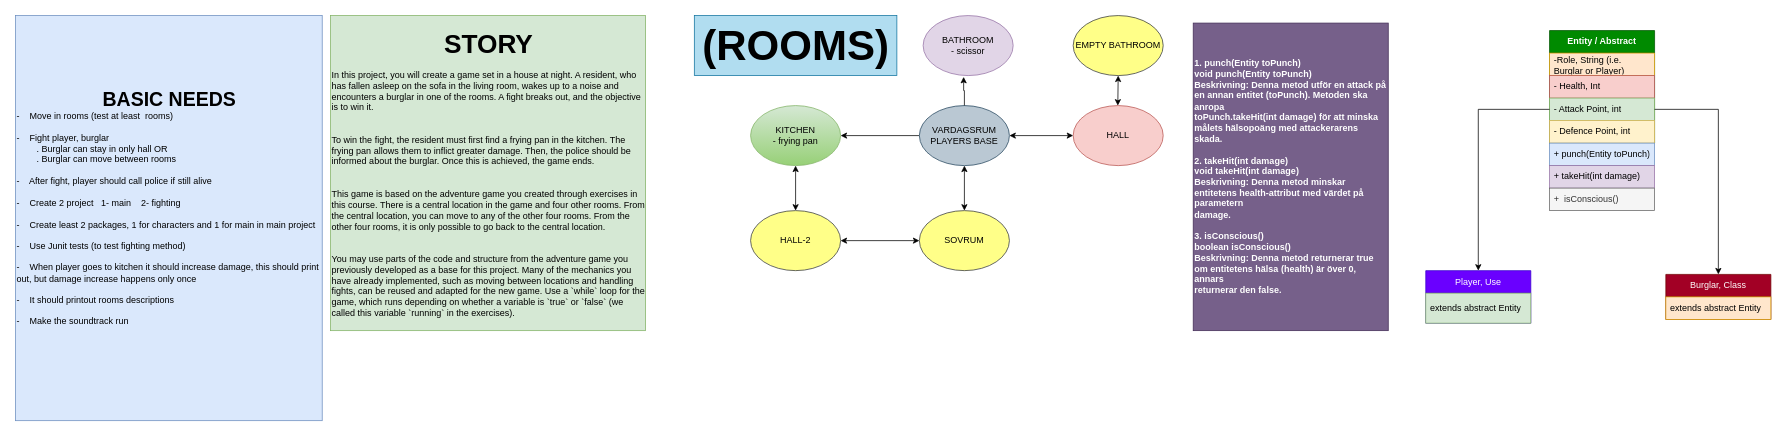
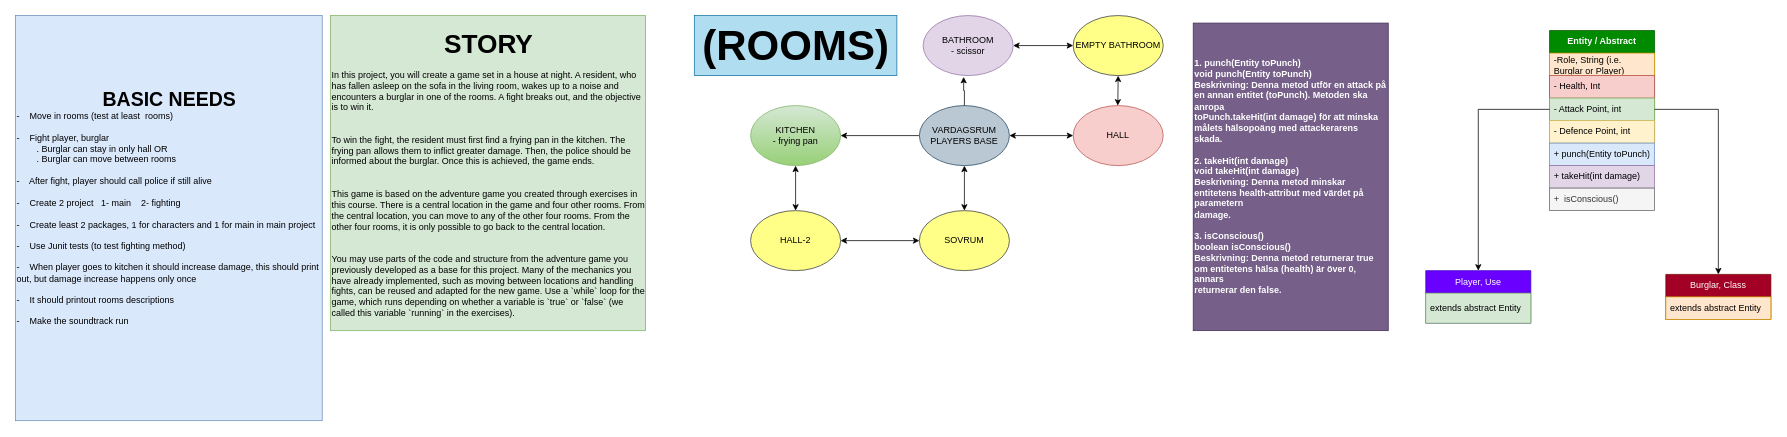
+ <mxCell id="15" value="" style="endArrow=classic;startArrow=classic;html=1;rounded=0;entryX=0;entryY=0.5;entryDx=0;entryDy=0;exitX=1;exitY=0.5;exitDx=0;exitDy=0;" parent="1" source="9" target="13" edge="1"><mxGeometry width="50" height="50" relative="1" as="geometry"><mxPoint x="930" y="290" as="sourcePoint" /><mxPoint x="980" y="240" as="targetPoint" /></mxGeometry></mxCell>
